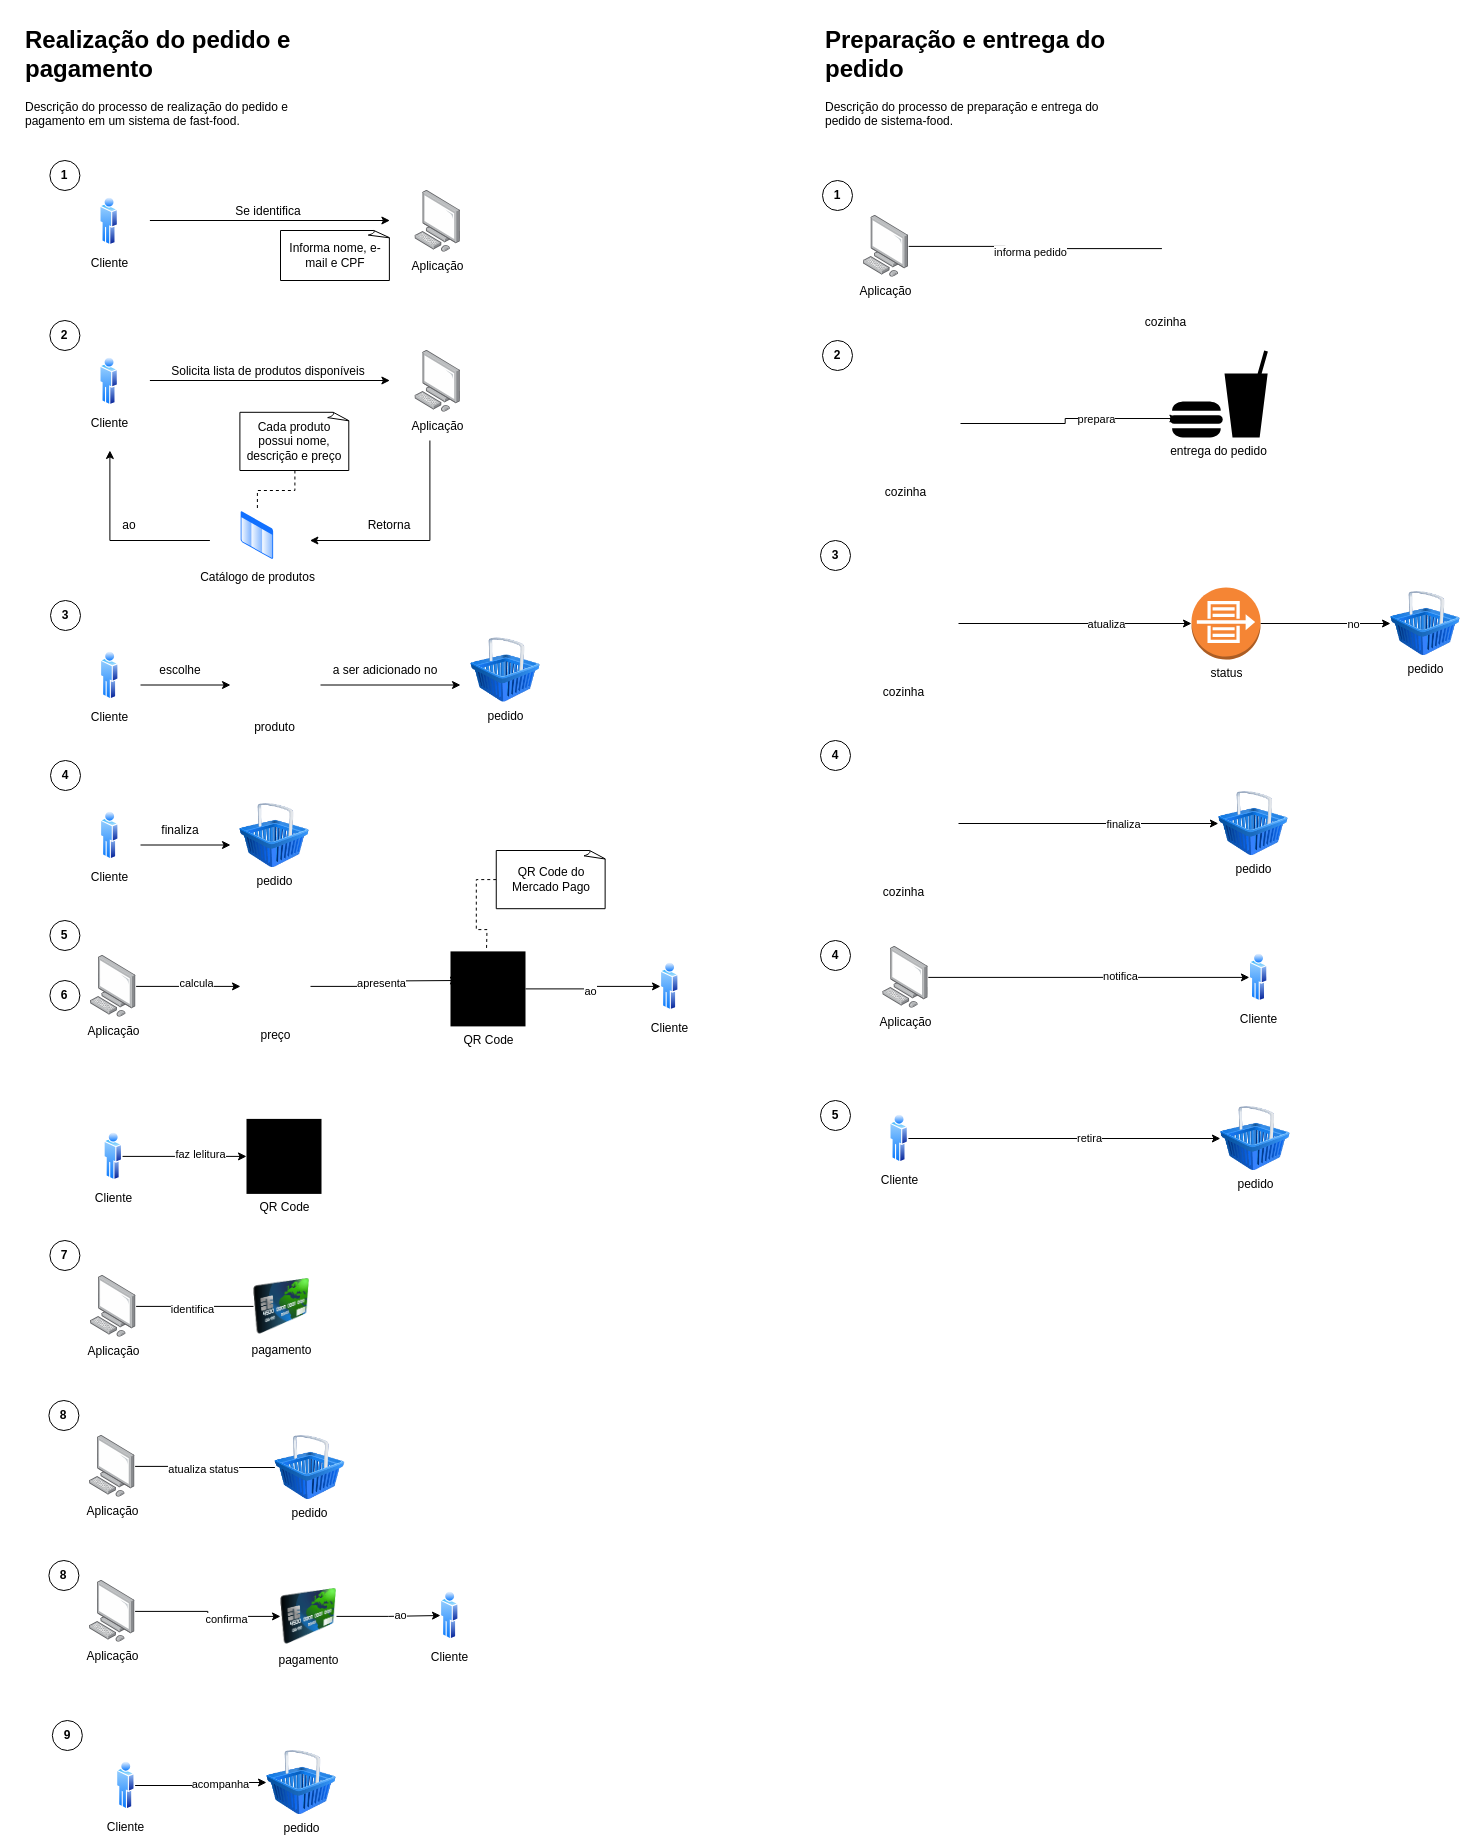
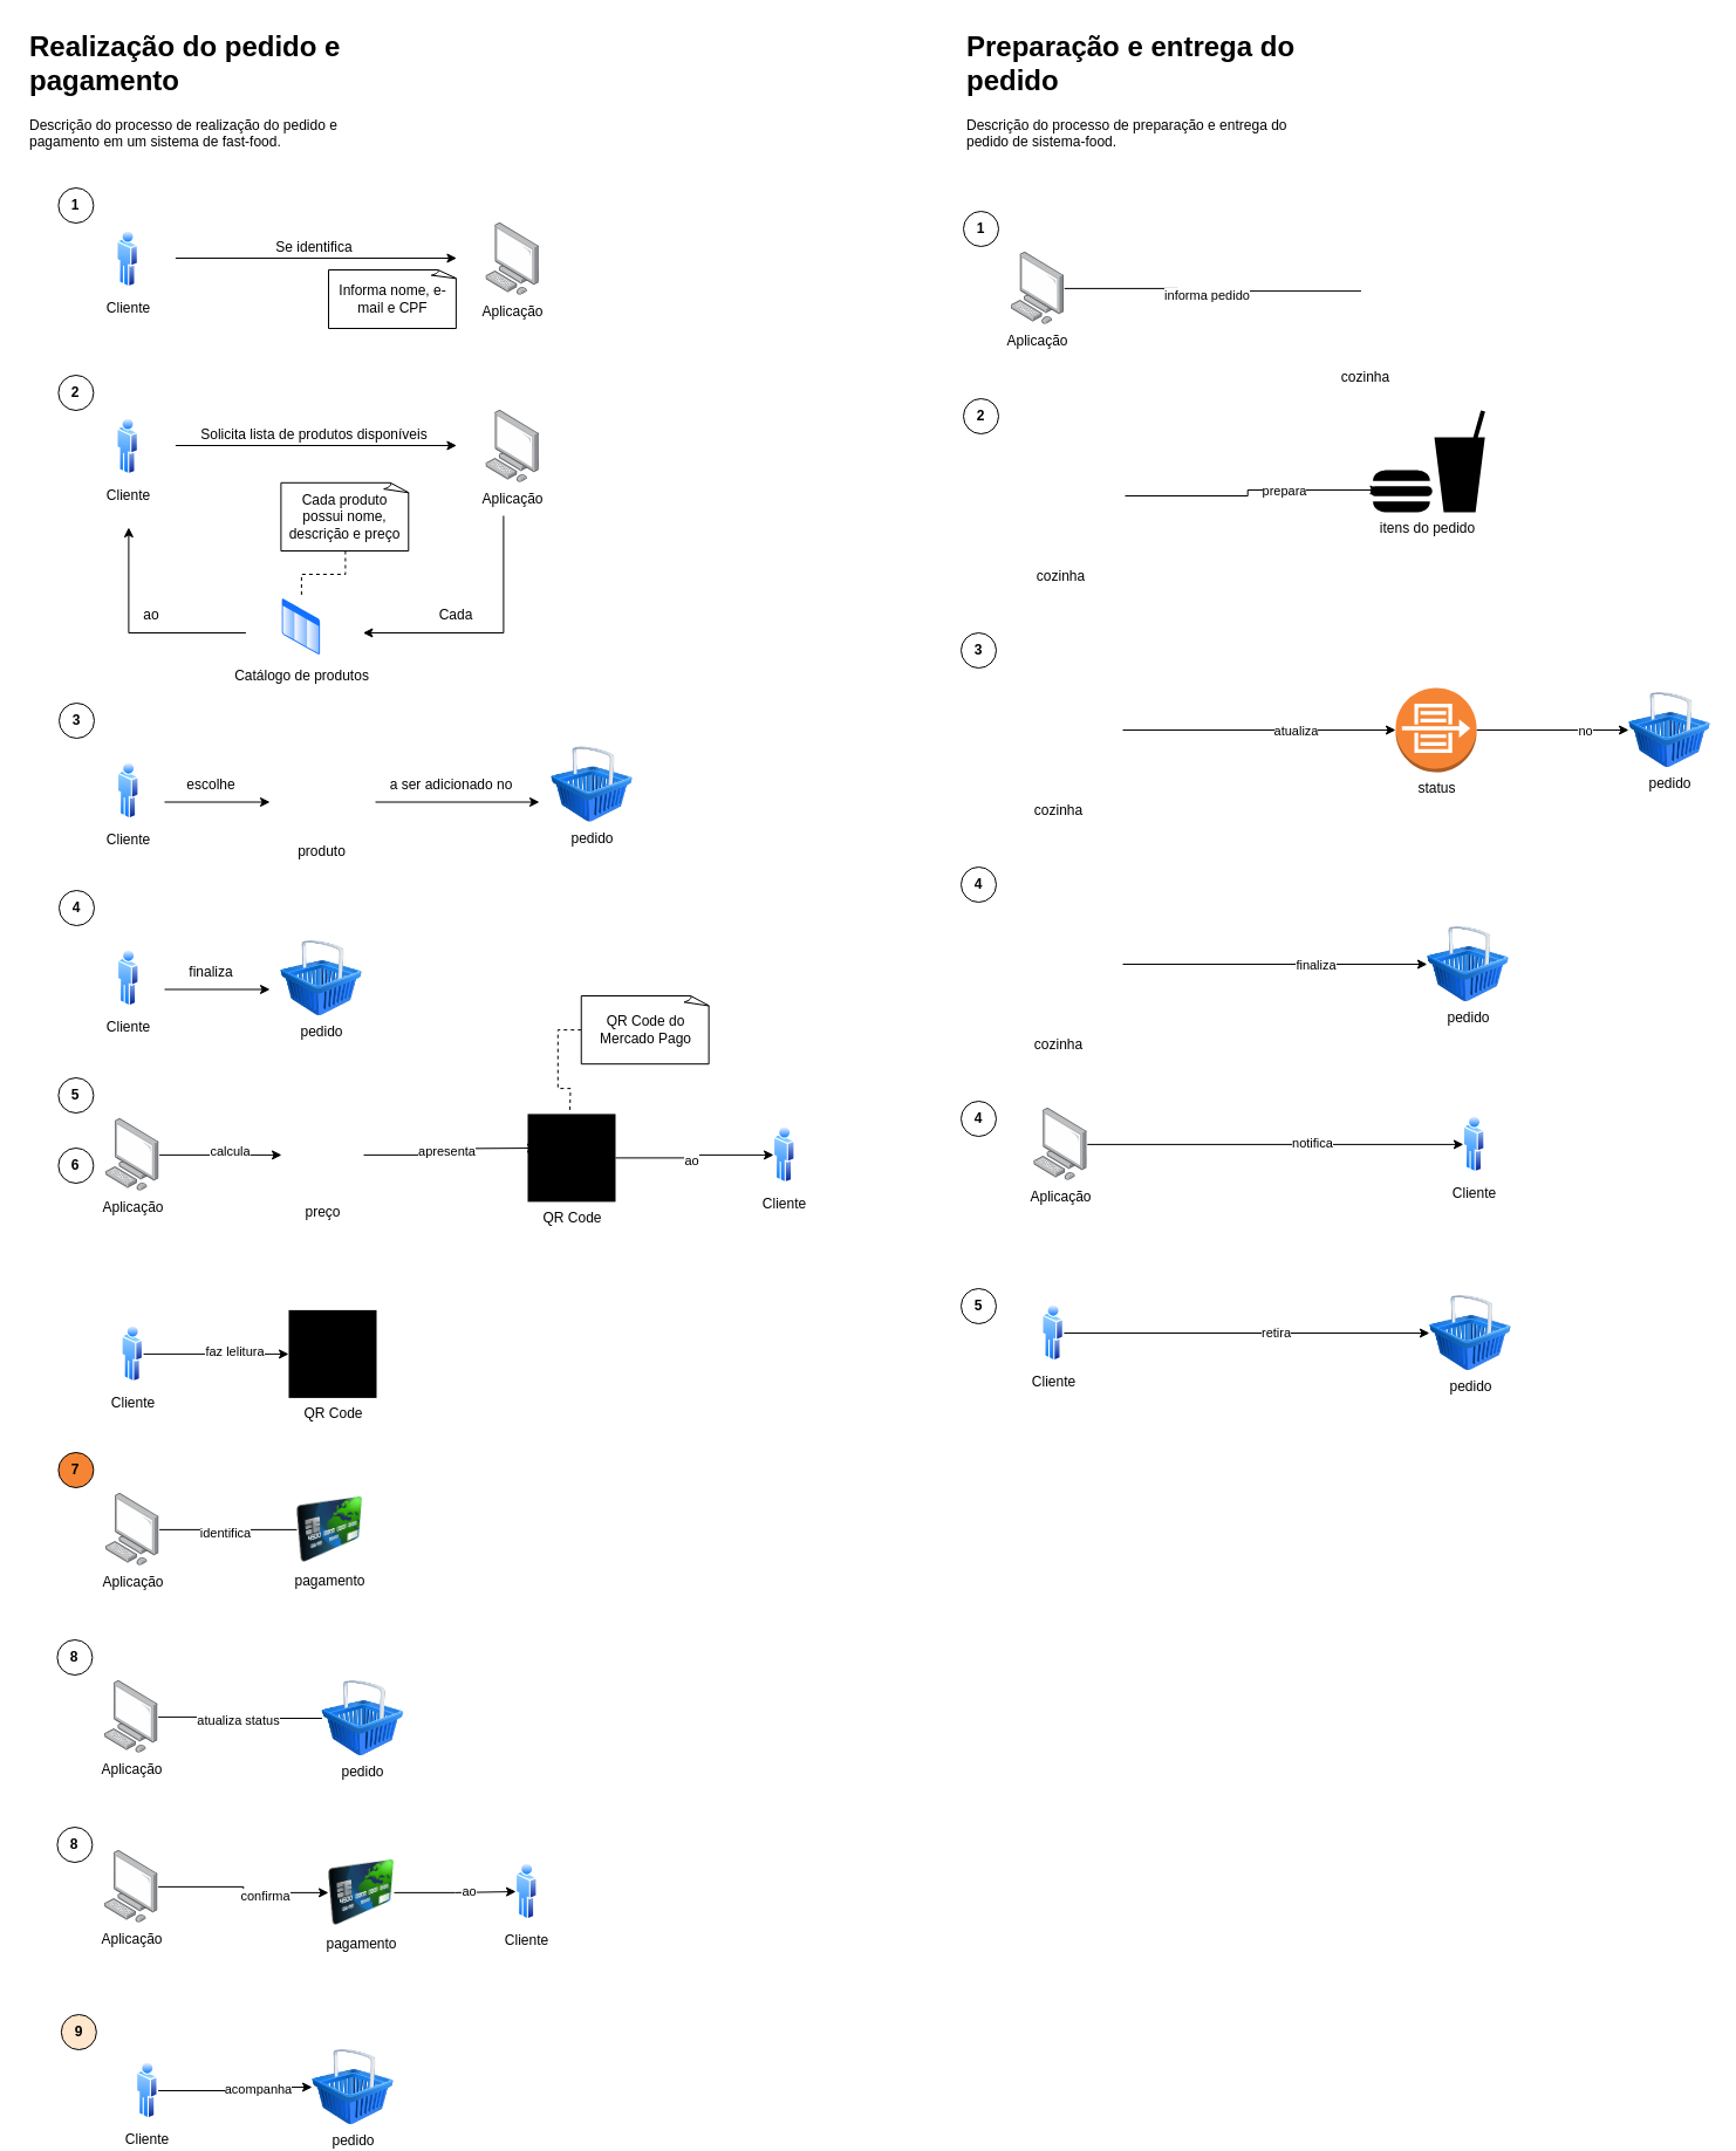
- <mxCell id="72" value="entrega do pedido" style="shape=mxgraph.signs.food.fast_food;html=1;pointerEvents=1;fillColor=#000000;strokeColor=none;verticalLabelPosition=bottom;verticalAlign=top;align=center;" parent="1" vertex="1"><mxGeometry x="1169.4" y="350" width="98" height="87" as="geometry" /></mxCell>
+ <mxCell id="72" value="itens do pedido" style="shape=mxgraph.signs.food.fast_food;html=1;pointerEvents=1;fillColor=#000000;strokeColor=none;verticalLabelPosition=bottom;verticalAlign=top;align=center;" parent="1" vertex="1"><mxGeometry x="1169.4" y="350" width="98" height="87" as="geometry" /></mxCell>
- <mxCell id="9" value="Retorna" style="text;html=1;strokeColor=none;fillColor=none;align=center;verticalAlign=middle;whiteSpace=wrap;rounded=0;" parent="1" vertex="1"><mxGeometry x="359.4" y="510" width="60" height="30" as="geometry" /></mxCell>
+ <mxCell id="9" value="Cada" style="text;html=1;strokeColor=none;fillColor=none;align=center;verticalAlign=middle;whiteSpace=wrap;rounded=0;" parent="1" vertex="1"><mxGeometry x="359.4" y="510" width="60" height="30" as="geometry" /></mxCell>
- <mxCell id="50" value="&lt;b&gt;7&lt;/b&gt;" style="ellipse;whiteSpace=wrap;html=1;aspect=fixed;" parent="1" vertex="1"><mxGeometry x="49.4" y="1240" width="30" height="30" as="geometry" /></mxCell>
+ <mxCell id="50" value="&lt;b&gt;7&lt;/b&gt;" style="ellipse;whiteSpace=wrap;html=1;aspect=fixed;fillColor=#f58534;" parent="1" vertex="1"><mxGeometry x="49.4" y="1240" width="30" height="30" as="geometry" /></mxCell>
- <mxCell id="104" value="&lt;b&gt;9&lt;/b&gt;" style="ellipse;whiteSpace=wrap;html=1;aspect=fixed;" vertex="1" parent="1"><mxGeometry x="51.85" y="1720" width="30" height="30" as="geometry" /></mxCell>
+ <mxCell id="104" value="&lt;b&gt;9&lt;/b&gt;" style="ellipse;whiteSpace=wrap;html=1;aspect=fixed;fillColor=#ffe6cc;" vertex="1" parent="1"><mxGeometry x="51.85" y="1720" width="30" height="30" as="geometry" /></mxCell>
